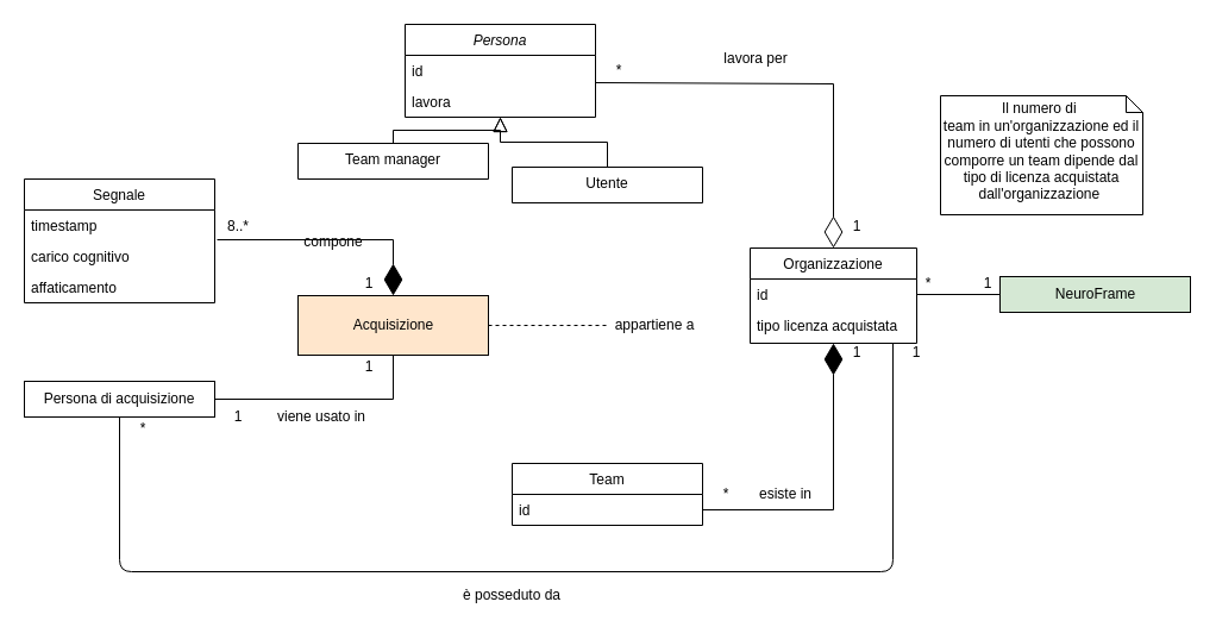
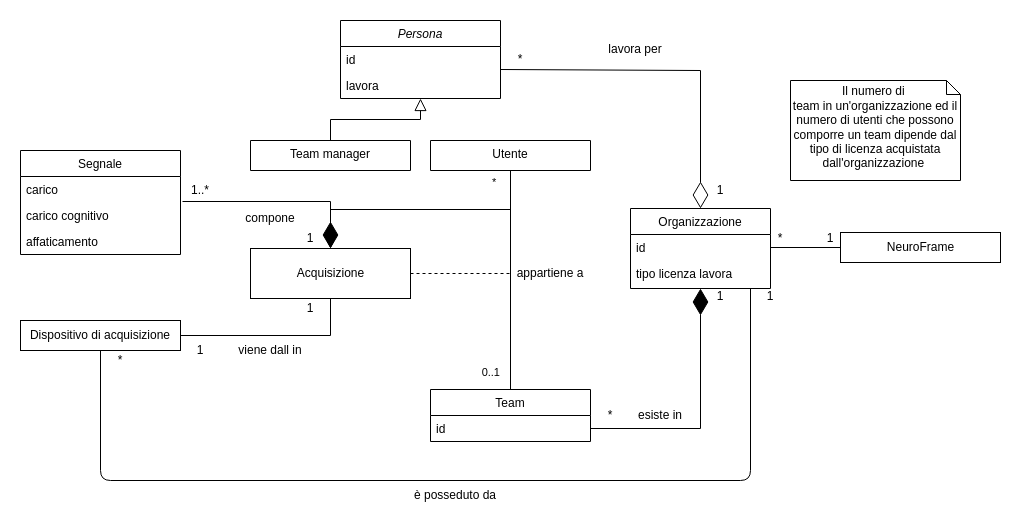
- <mxCell id="5" value="" style="endArrow=block;endSize=10;endFill=0;shadow=0;strokeWidth=1;rounded=0;edgeStyle=elbowEdgeStyle;elbow=vertical;" parent="1" source="8" target="2" edge="1"><mxGeometry width="160" relative="1" as="geometry"><mxPoint x="320" y="33" as="sourcePoint" /><mxPoint x="320" y="33" as="targetPoint" /></mxGeometry></mxCell>
+ <mxCell id="5" value="" style="endArrow=block;endSize=10;endFill=0;shadow=0;strokeWidth=1;rounded=0;edgeStyle=elbowEdgeStyle;elbow=vertical;" parent="1" source="8" target="26" edge="1"><mxGeometry width="160" relative="1" as="geometry"><mxPoint x="320" y="33" as="sourcePoint" /><mxPoint x="320" y="33" as="targetPoint" /></mxGeometry></mxCell>
- <mxCell id="7" value="Team manager" style="swimlane;fontStyle=0;align=center;verticalAlign=top;childLayout=stackLayout;horizontal=1;startSize=30;horizontalStack=0;resizeParent=1;resizeLast=0;collapsible=1;marginBottom=0;rounded=0;shadow=0;strokeWidth=1;" parent="1" vertex="1"><mxGeometry x="250" y="120" width="160" height="30" as="geometry"><mxRectangle x="340" y="380" width="170" height="26" as="alternateBounds" /></mxGeometry></mxCell>
+ <mxCell id="7" value="Team manager" style="swimlane;fontStyle=0;align=center;verticalAlign=top;childLayout=stackLayout;horizontal=1;startSize=30;horizontalStack=0;resizeParent=1;resizeLast=0;collapsible=1;marginBottom=0;rounded=0;shadow=0;strokeWidth=1;" parent="1" vertex="1"><mxGeometry x="250" y="140" width="160" height="30" as="geometry"><mxRectangle x="340" y="380" width="170" height="26" as="alternateBounds" /></mxGeometry></mxCell>
- <mxCell id="32" value="timestamp" style="text;strokeColor=none;fillColor=none;align=left;verticalAlign=top;spacingLeft=4;spacingRight=4;overflow=hidden;rotatable=0;points=[[0,0.5],[1,0.5]];portConstraint=eastwest;" vertex="1" parent="31"><mxGeometry y="26" width="160" height="26" as="geometry" /></mxCell>
+ <mxCell id="32" value="carico" style="text;strokeColor=none;fillColor=none;align=left;verticalAlign=top;spacingLeft=4;spacingRight=4;overflow=hidden;rotatable=0;points=[[0,0.5],[1,0.5]];portConstraint=eastwest;" vertex="1" parent="31"><mxGeometry y="26" width="160" height="26" as="geometry" /></mxCell>
- <mxCell id="40" value="8..*" style="text;html=1;strokeColor=none;fillColor=none;align=center;verticalAlign=middle;whiteSpace=wrap;rounded=0;fontColor=#000000;" vertex="1" parent="1"><mxGeometry x="180" y="180" width="40" height="20" as="geometry" /></mxCell>
+ <mxCell id="40" value="1..*" style="text;html=1;strokeColor=none;fillColor=none;align=center;verticalAlign=middle;whiteSpace=wrap;rounded=0;fontColor=#000000;" vertex="1" parent="1"><mxGeometry x="180" y="180" width="40" height="20" as="geometry" /></mxCell>
- <mxCell id="46" value="compone" style="text;html=1;strokeColor=none;fillColor=none;align=center;verticalAlign=middle;whiteSpace=wrap;rounded=0;fontColor=#000000;" vertex="1" parent="1"><mxGeometry x="230" y="193" width="100" height="20" as="geometry" /></mxCell>
+ <mxCell id="46" value="compone" style="text;html=1;strokeColor=none;fillColor=none;align=center;verticalAlign=middle;whiteSpace=wrap;rounded=0;fontColor=#000000;" vertex="1" parent="1"><mxGeometry x="220" y="208" width="100" height="20" as="geometry" /></mxCell>
- <mxCell id="10" value="NeuroFrame" style="html=1;fontColor=#000000;fillColor=#d5e8d4;" vertex="1" parent="1"><mxGeometry x="840" y="232" width="160" height="30" as="geometry" /></mxCell>
+ <mxCell id="10" value="NeuroFrame" style="html=1;fontColor=#000000;" vertex="1" parent="1"><mxGeometry x="840" y="232" width="160" height="30" as="geometry" /></mxCell>
- <mxCell id="26" value="Acquisizione" style="html=1;fontColor=#000000;align=center;fillColor=#ffe6cc;" vertex="1" parent="1"><mxGeometry x="250" y="248" width="160" height="50" as="geometry" /></mxCell>
+ <mxCell id="26" value="Acquisizione" style="html=1;fontColor=#000000;align=center;" vertex="1" parent="1"><mxGeometry x="250" y="248" width="160" height="50" as="geometry" /></mxCell>
- <mxCell id="25" value="tipo licenza acquistata" style="text;strokeColor=none;fillColor=none;align=left;verticalAlign=top;spacingLeft=4;spacingRight=4;overflow=hidden;rotatable=0;points=[[0,0.5],[1,0.5]];portConstraint=eastwest;" vertex="1" parent="23"><mxGeometry y="52" width="140" height="28" as="geometry" /></mxCell>
+ <mxCell id="25" value="tipo licenza lavora" style="text;strokeColor=none;fillColor=none;align=left;verticalAlign=top;spacingLeft=4;spacingRight=4;overflow=hidden;rotatable=0;points=[[0,0.5],[1,0.5]];portConstraint=eastwest;" vertex="1" parent="23"><mxGeometry y="52" width="140" height="28" as="geometry" /></mxCell>
+ <mxCell id="12" value="" style="endArrow=none;html=1;edgeStyle=orthogonalEdgeStyle;fontColor=#000000;exitX=0.5;exitY=1;exitDx=0;exitDy=0;entryX=0.5;entryY=0;entryDx=0;entryDy=0;" edge="1" parent="1" source="8" target="15"><mxGeometry relative="1" as="geometry"><mxPoint x="590" y="200" as="sourcePoint" /><mxPoint x="750" y="200" as="targetPoint" /></mxGeometry></mxCell>
+ <mxCell id="13" value="*" style="edgeLabel;resizable=0;html=1;align=left;verticalAlign=bottom;" connectable="0" vertex="1" parent="12"><mxGeometry x="-1" relative="1" as="geometry"><mxPoint x="-20" y="20" as="offset" /></mxGeometry></mxCell>
+ <mxCell id="14" value="0..1" style="edgeLabel;resizable=0;html=1;align=right;verticalAlign=bottom;" connectable="0" vertex="1" parent="12"><mxGeometry x="1" relative="1" as="geometry"><mxPoint x="-10" y="-9" as="offset" /></mxGeometry></mxCell>
- <mxCell id="28" value="Persona di acquisizione" style="rounded=0;whiteSpace=wrap;html=1;fontColor=#000000;align=center;" vertex="1" parent="1"><mxGeometry x="20" y="320" width="160" height="30" as="geometry" /></mxCell>
+ <mxCell id="28" value="Dispositivo di acquisizione" style="rounded=0;whiteSpace=wrap;html=1;fontColor=#000000;align=center;" vertex="1" parent="1"><mxGeometry x="20" y="320" width="160" height="30" as="geometry" /></mxCell>
- <mxCell id="45" value="viene usato in" style="text;html=1;strokeColor=none;fillColor=none;align=center;verticalAlign=middle;whiteSpace=wrap;rounded=0;fontColor=#000000;" vertex="1" parent="1"><mxGeometry x="220" y="340" width="100" height="20" as="geometry" /></mxCell>
+ <mxCell id="45" value="viene dall in" style="text;html=1;strokeColor=none;fillColor=none;align=center;verticalAlign=middle;whiteSpace=wrap;rounded=0;fontColor=#000000;" vertex="1" parent="1"><mxGeometry x="220" y="340" width="100" height="20" as="geometry" /></mxCell>
- <mxCell id="44" value="è posseduto da" style="text;html=1;strokeColor=none;fillColor=none;align=center;verticalAlign=middle;whiteSpace=wrap;rounded=0;fontColor=#000000;" vertex="1" parent="1"><mxGeometry x="380" y="490" width="100" height="20" as="geometry" /></mxCell>
+ <mxCell id="44" value="è posseduto da" style="text;html=1;strokeColor=none;fillColor=none;align=center;verticalAlign=middle;whiteSpace=wrap;rounded=0;fontColor=#000000;" vertex="1" parent="1"><mxGeometry x="405" y="485" width="100" height="20" as="geometry" /></mxCell>
